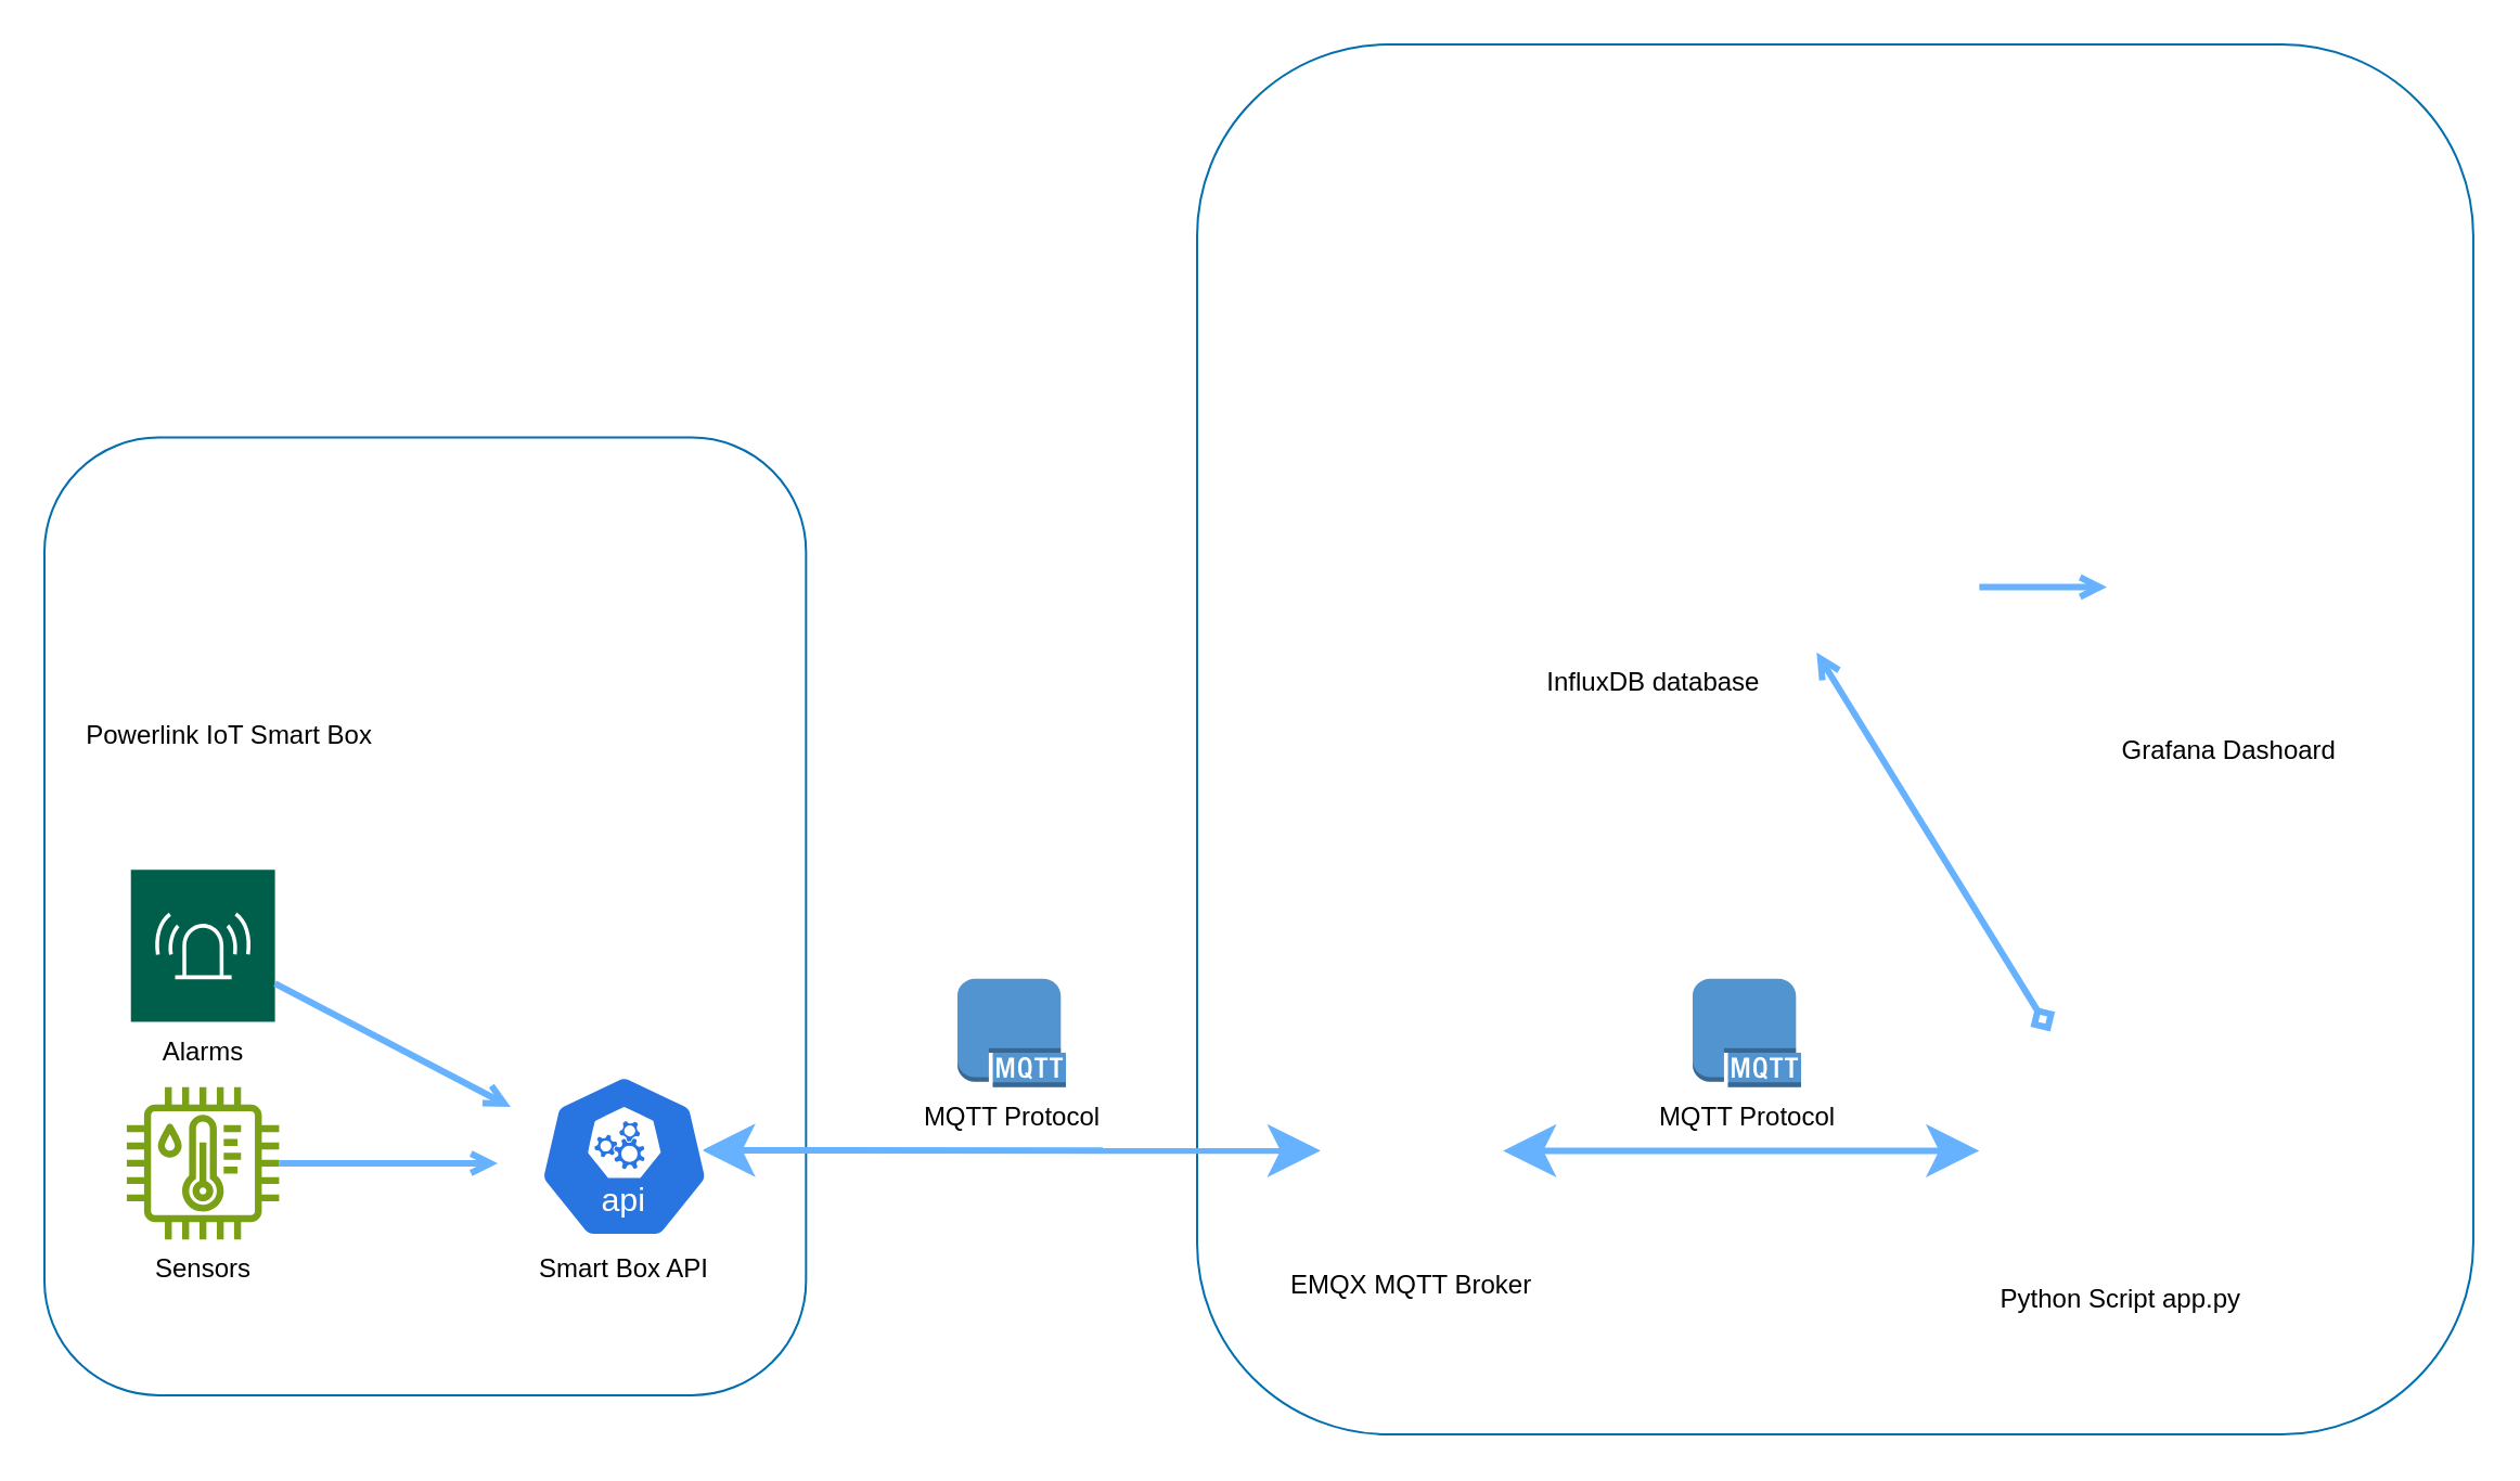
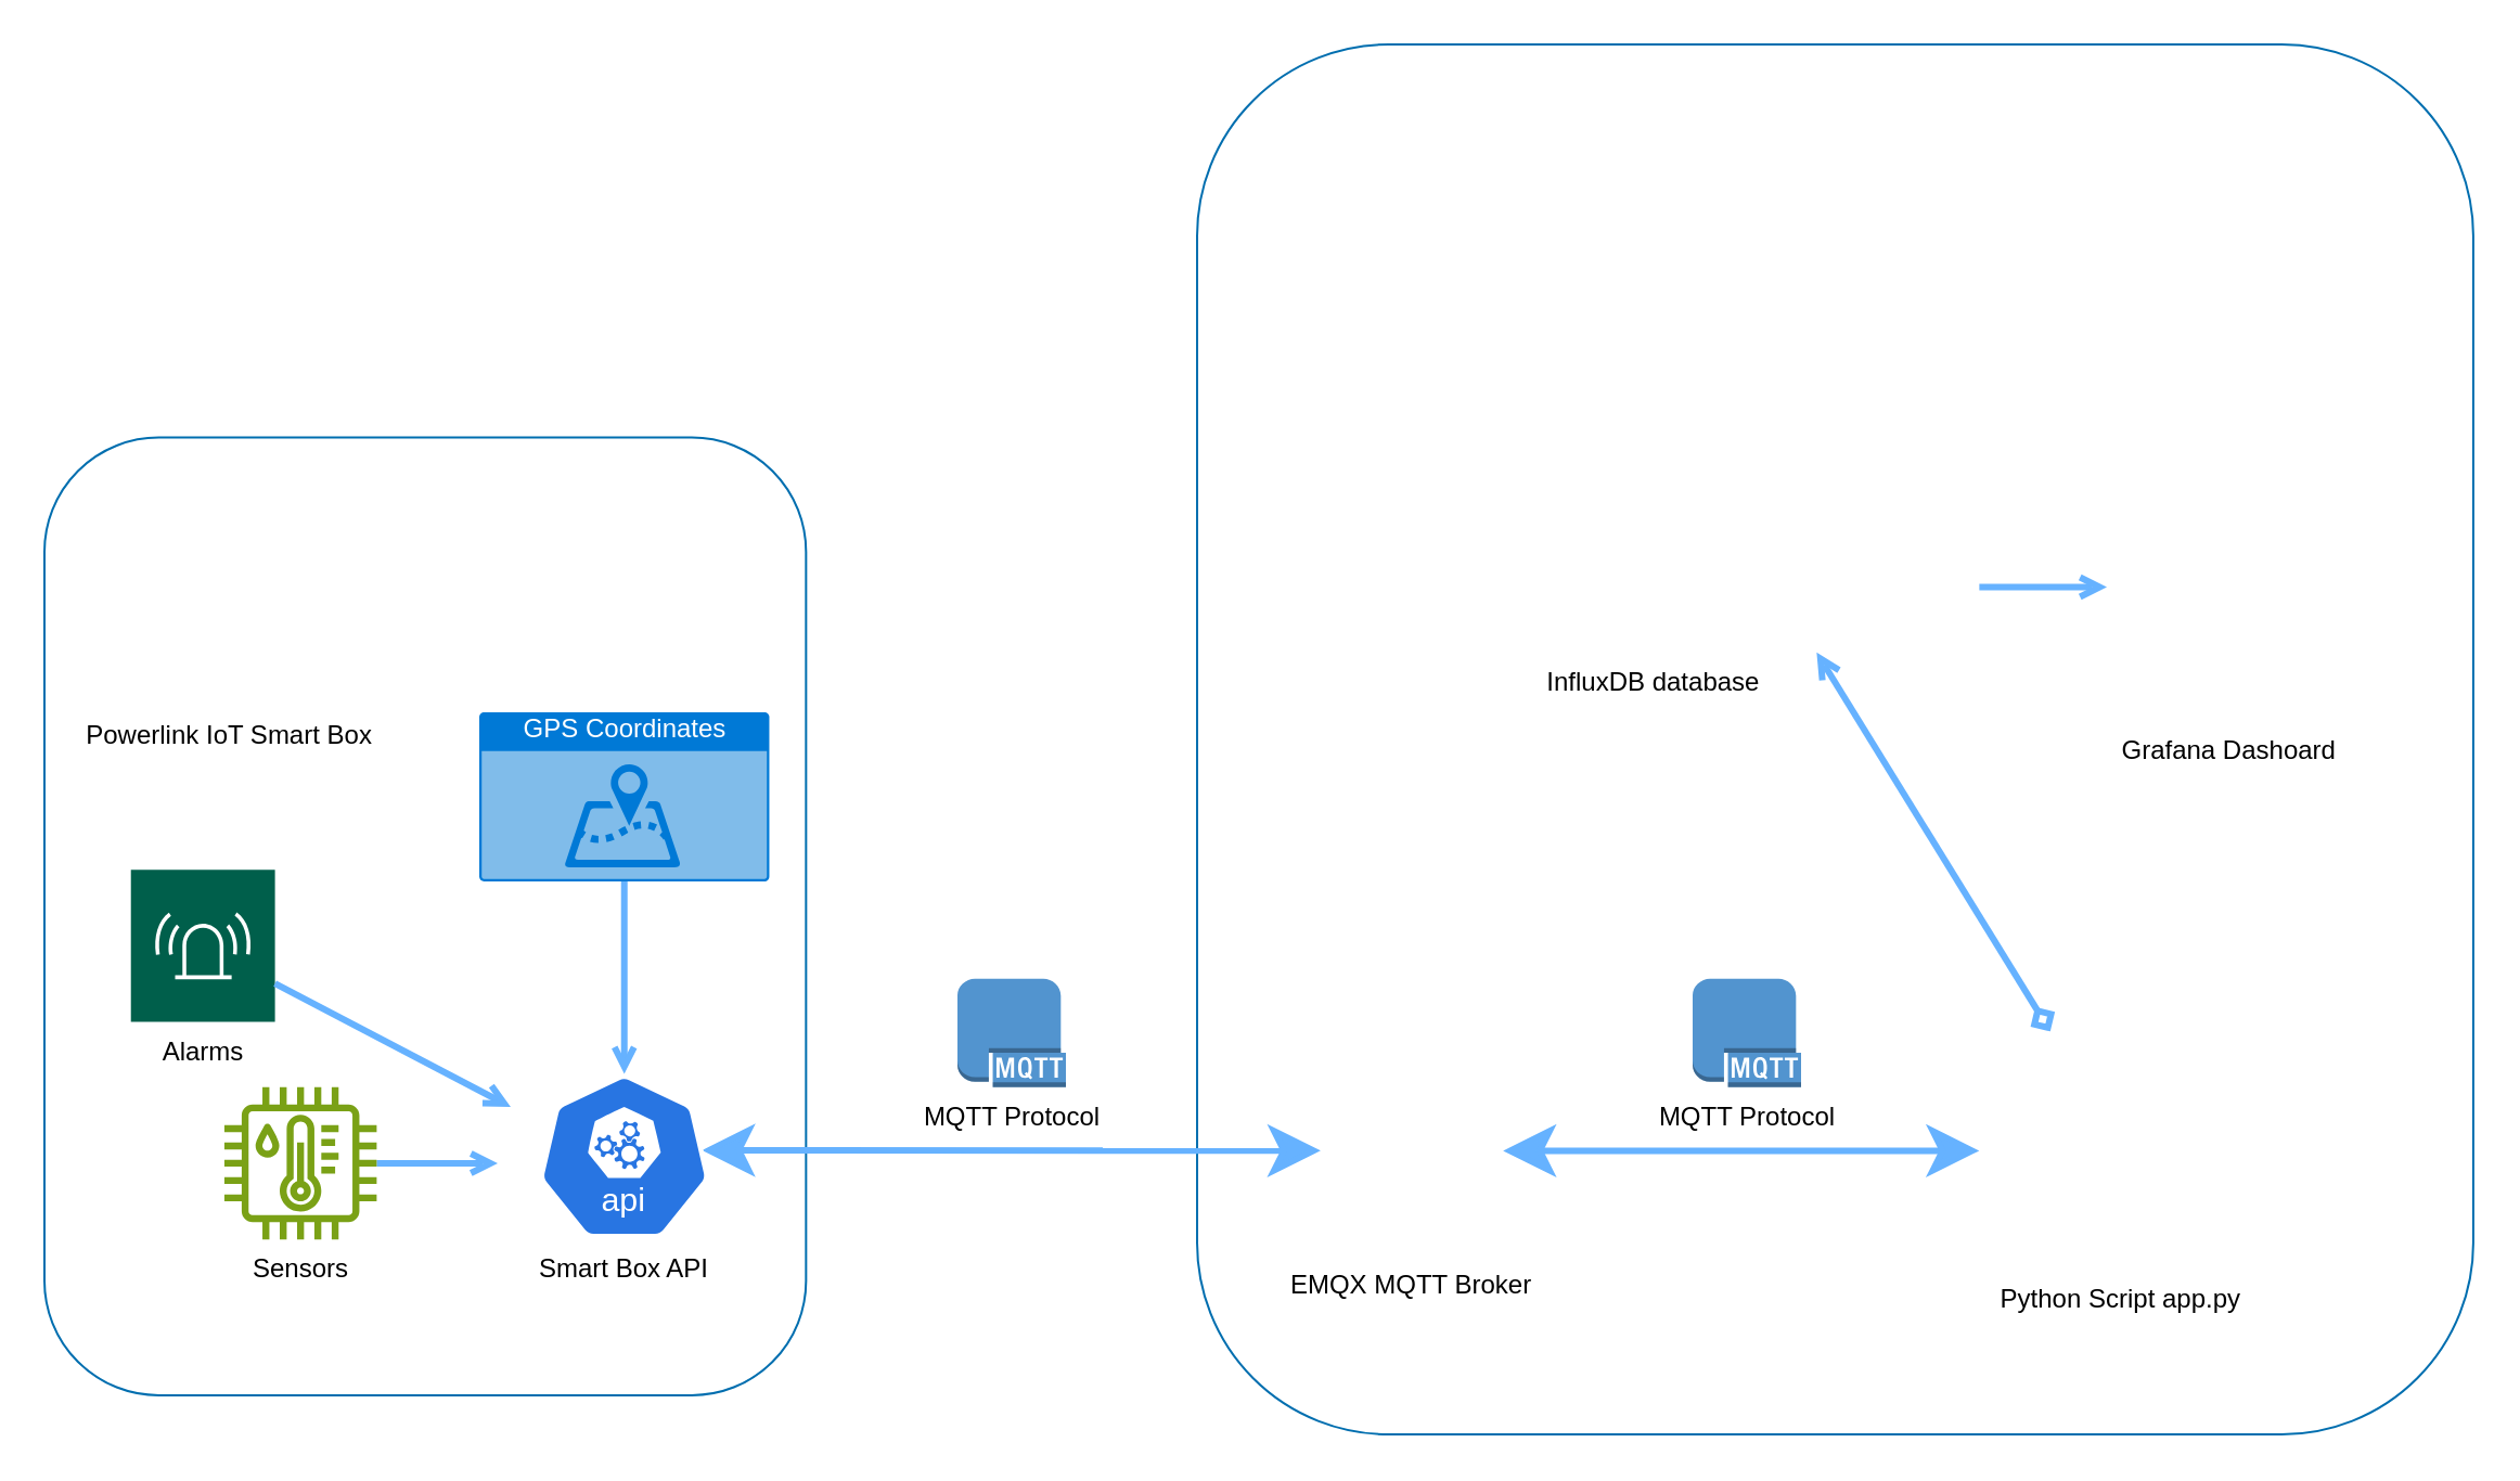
+ <mxCell id="21" value="GPS Coordinates" style="html=1;whiteSpace=wrap;strokeColor=none;fillColor=#0079D6;labelPosition=center;verticalLabelPosition=middle;verticalAlign=top;align=center;fontSize=12;outlineConnect=0;spacingTop=-6;fontColor=#FFFFFF;sketch=0;shape=mxgraph.sitemap.map;" parent="2" vertex="1"><mxGeometry x="200.51" y="308" width="133.72" height="78" as="geometry" /></mxCell>
+ <mxCell id="22" value="" style="endArrow=none;html=1;rounded=0;fillColor=#1ba1e2;strokeColor=#66B2FF;strokeWidth=3;startArrow=open;startFill=0;endFill=0;movable=1;resizable=1;rotatable=1;deletable=1;editable=1;locked=0;connectable=1;exitX=0.5;exitY=0;exitDx=0;exitDy=0;exitPerimeter=0;entryX=0.5;entryY=1;entryDx=0;entryDy=0;entryPerimeter=0;" parent="2" source="15" target="21" edge="1"><mxGeometry width="50" height="50" relative="1" as="geometry"><mxPoint x="225" y="500" as="sourcePoint" /><mxPoint x="116" y="443" as="targetPoint" /></mxGeometry></mxCell>
- <mxCell id="19" value="Sensors" style="sketch=0;outlineConnect=0;fontColor=#000000;gradientColor=none;fillColor=#7AA116;strokeColor=none;dashed=0;verticalLabelPosition=bottom;verticalAlign=top;align=center;html=1;fontSize=12;fontStyle=0;aspect=fixed;pointerEvents=1;shape=mxgraph.aws4.iot_thing_temperature_humidity_sensor;movable=1;resizable=1;rotatable=1;deletable=1;editable=1;locked=0;connectable=1;" parent="2" vertex="1"><mxGeometry x="37.965" y="480.84" width="70.234" height="70.234" as="geometry" /></mxCell>
+ <mxCell id="19" value="Sensors" style="sketch=0;outlineConnect=0;fontColor=#000000;gradientColor=none;fillColor=#7AA116;strokeColor=none;dashed=0;verticalLabelPosition=bottom;verticalAlign=top;align=center;html=1;fontSize=12;fontStyle=0;aspect=fixed;pointerEvents=1;shape=mxgraph.aws4.iot_thing_temperature_humidity_sensor;movable=1;resizable=1;rotatable=1;deletable=1;editable=1;locked=0;connectable=1;" parent="2" vertex="1"><mxGeometry x="82.965" y="480.84" width="70.234" height="70.234" as="geometry" /></mxCell>
